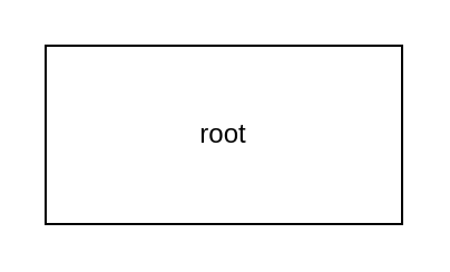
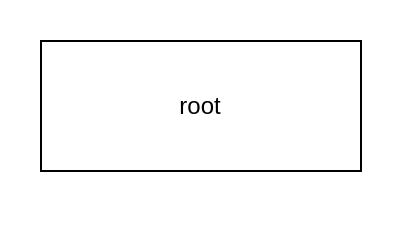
- <mxCell id="2" value="root" style="rounded=0;whiteSpace=wrap;html=1;" vertex="1" parent="1"><mxGeometry x="20" y="20" width="160" height="80" as="geometry" /></mxCell>
+ <mxCell id="2" value="root" style="rounded=0;whiteSpace=wrap;html=1;" vertex="1" parent="1"><mxGeometry x="20" y="20" width="160" height="65" as="geometry" /></mxCell>
